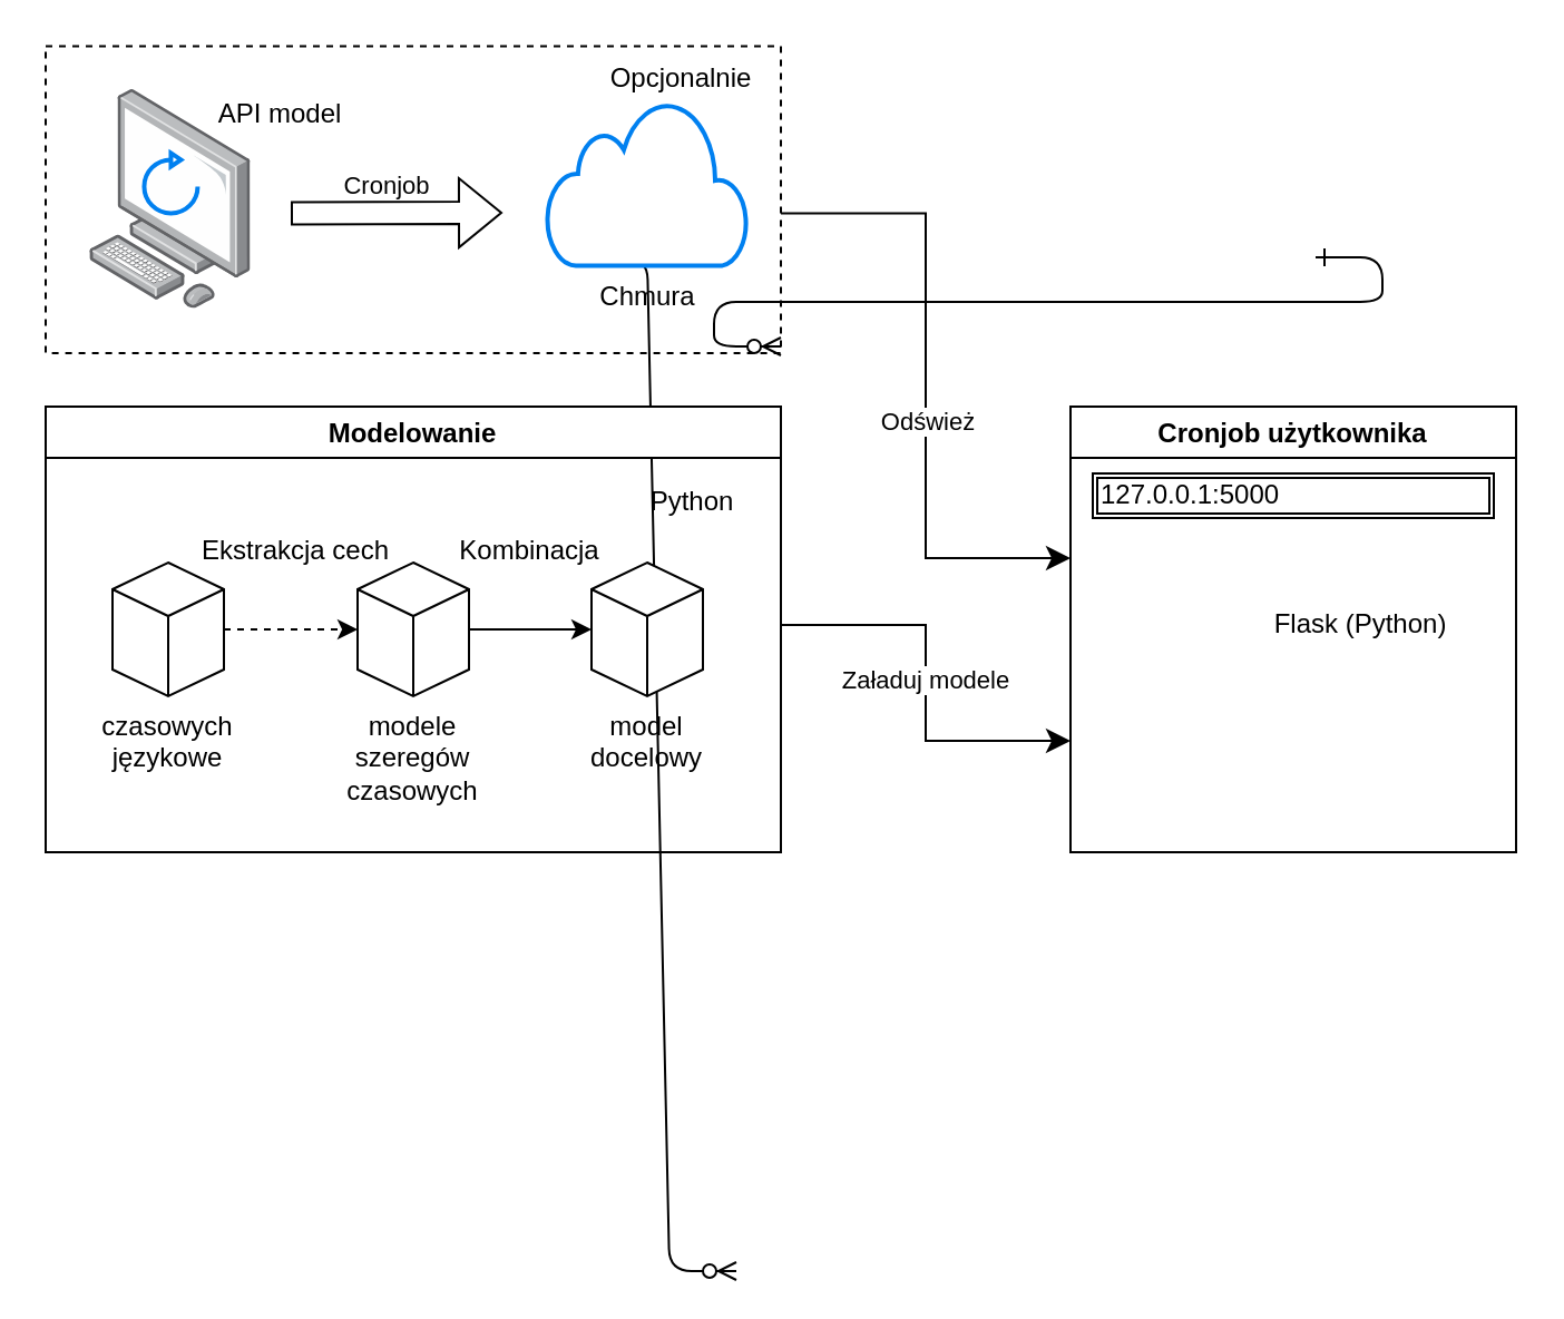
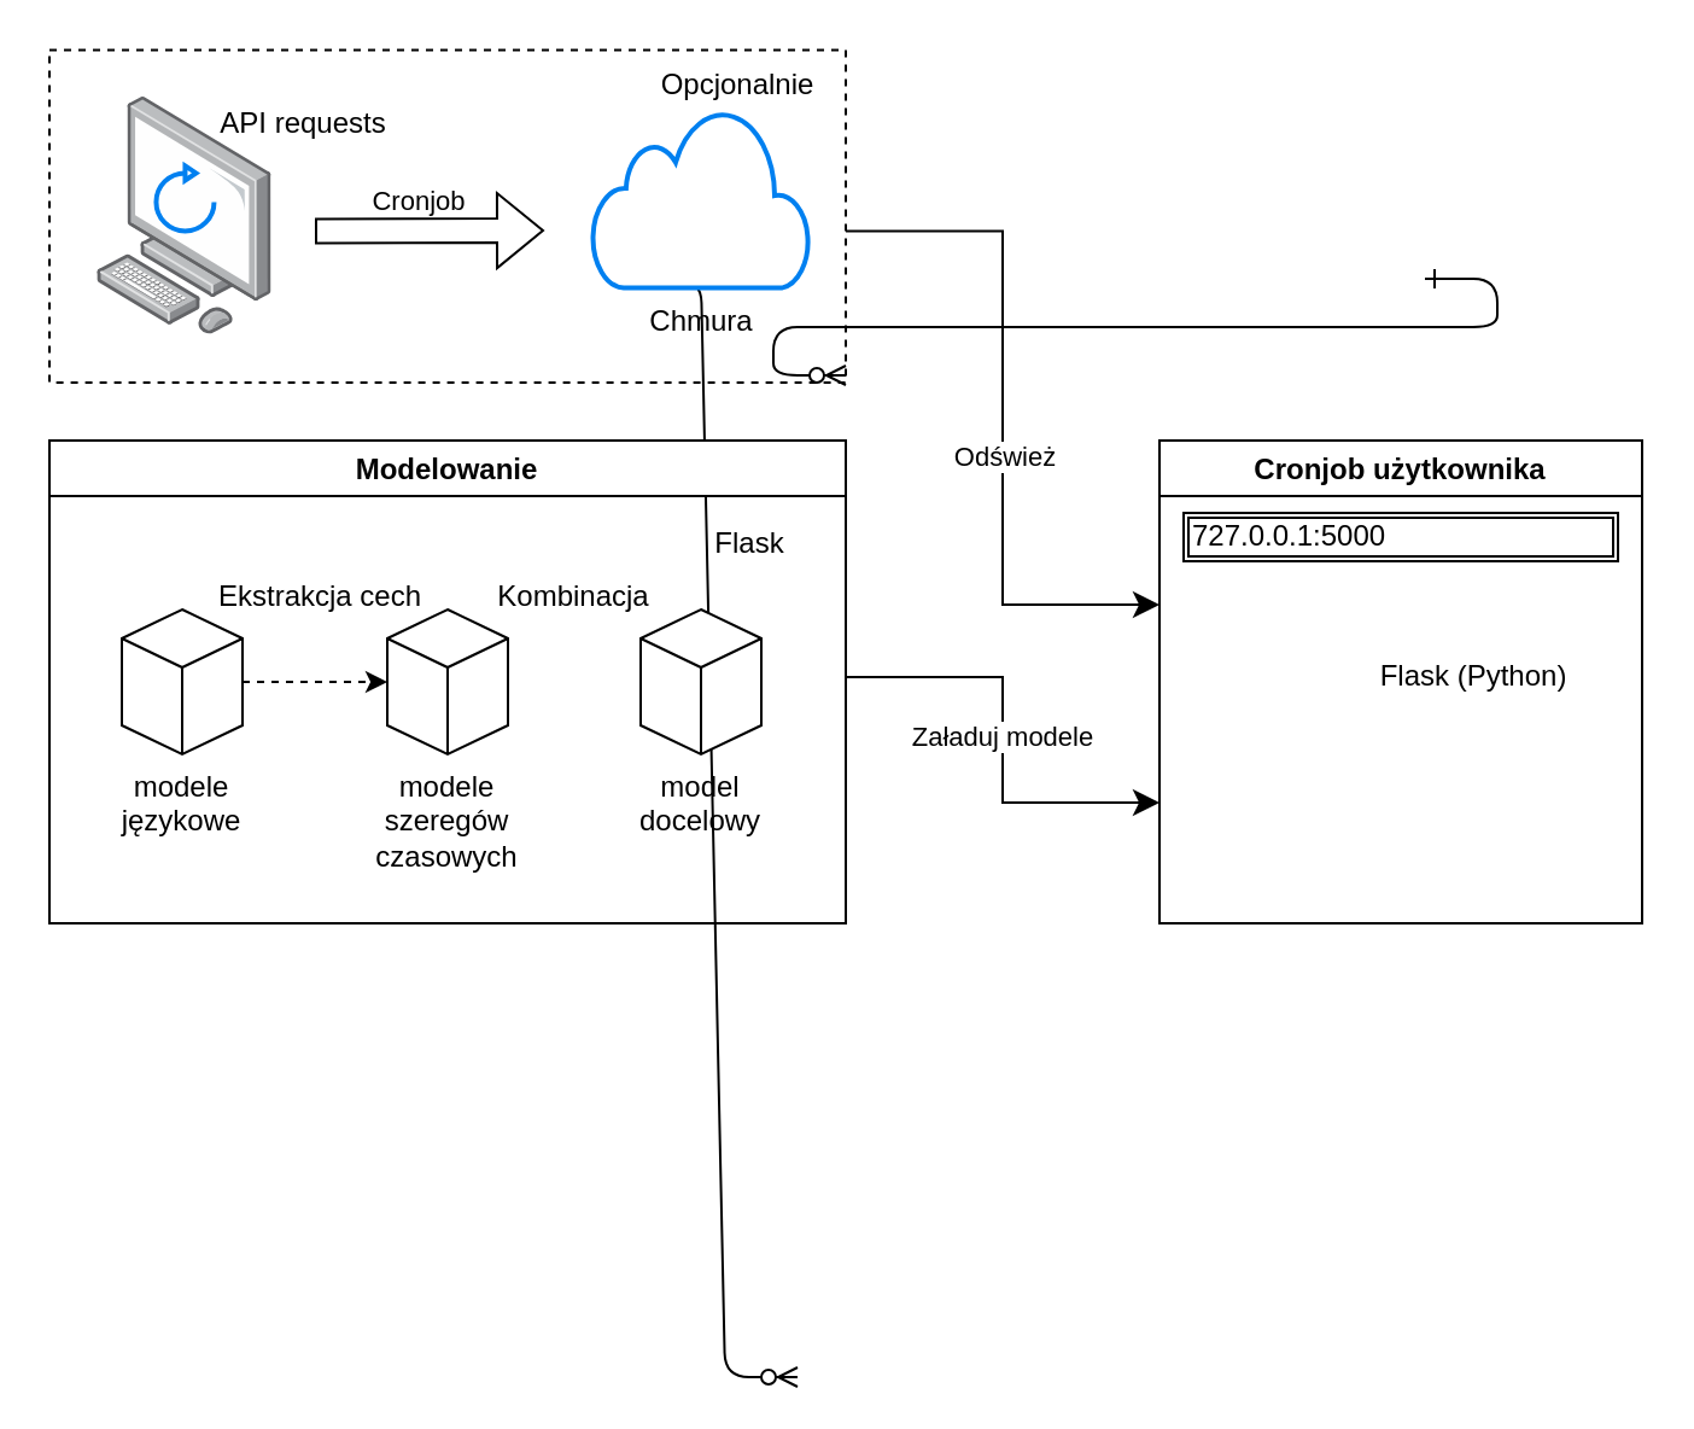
- <mxCell id="27" value="API model" style="text;html=1;align=center;verticalAlign=middle;resizable=0;points=[];autosize=1;strokeColor=none;fillColor=none;" vertex="1" parent="1"><mxGeometry x="80" y="36.2" width="90" height="30" as="geometry" /></mxCell>
+ <mxCell id="27" value="API requests" style="text;html=1;align=center;verticalAlign=middle;resizable=0;points=[];autosize=1;strokeColor=none;fillColor=none;" vertex="1" parent="1"><mxGeometry x="80" y="36.2" width="90" height="30" as="geometry" /></mxCell>
- <mxCell id="14" value="127.0.0.1:5000" style="shape=ext;double=1;rounded=0;whiteSpace=wrap;html=1;align=left;" vertex="1" parent="13"><mxGeometry x="10" y="30" width="180" height="20" as="geometry" /></mxCell>
+ <mxCell id="14" value="727.0.0.1:5000" style="shape=ext;double=1;rounded=0;whiteSpace=wrap;html=1;align=left;" vertex="1" parent="13"><mxGeometry x="10" y="30" width="180" height="20" as="geometry" /></mxCell>
- <mxCell id="10" value="Python" style="text;html=1;align=center;verticalAlign=middle;resizable=0;points=[];autosize=1;strokeColor=none;fillColor=none;" vertex="1" parent="4"><mxGeometry x="260" y="28" width="60" height="30" as="geometry" /></mxCell>
+ <mxCell id="10" value="Flask" style="text;html=1;align=center;verticalAlign=middle;resizable=0;points=[];autosize=1;strokeColor=none;fillColor=none;" vertex="1" parent="4"><mxGeometry x="260" y="28" width="60" height="30" as="geometry" /></mxCell>
- <mxCell id="8" style="edgeStyle=orthogonalEdgeStyle;rounded=0;orthogonalLoop=1;jettySize=auto;html=1;exitX=1;exitY=0.5;exitDx=0;exitDy=0;exitPerimeter=0;entryX=0;entryY=0.5;entryDx=0;entryDy=0;entryPerimeter=0;" edge="1" parent="4" source="9" target="5"><mxGeometry relative="1" as="geometry" /></mxCell>
- <mxCell id="7" value="czasowych&lt;br&gt;językowe" style="html=1;whiteSpace=wrap;shape=isoCube2;backgroundOutline=1;isoAngle=15;labelPosition=center;verticalLabelPosition=bottom;align=center;verticalAlign=top;" vertex="1" parent="4"><mxGeometry x="30" y="70" width="50" height="60" as="geometry" /></mxCell>
+ <mxCell id="7" value="modele&lt;br&gt;językowe" style="html=1;whiteSpace=wrap;shape=isoCube2;backgroundOutline=1;isoAngle=15;labelPosition=center;verticalLabelPosition=bottom;align=center;verticalAlign=top;" vertex="1" parent="4"><mxGeometry x="30" y="70" width="50" height="60" as="geometry" /></mxCell>
